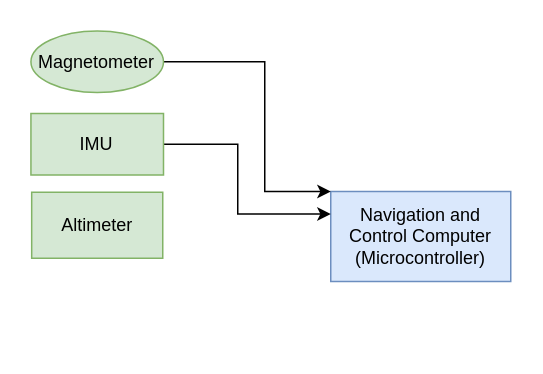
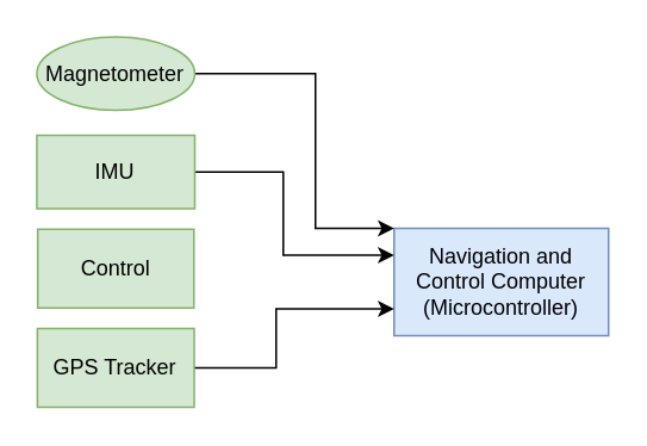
- <mxCell id="5" value="Altimeter" style="rounded=0;whiteSpace=wrap;html=1;fillColor=#d5e8d4;strokeColor=#82b366;" parent="1" vertex="1"><mxGeometry x="20.62" y="127.5" width="87.38" height="44" as="geometry" /></mxCell>
+ <mxCell id="5" value="Control" style="rounded=0;whiteSpace=wrap;html=1;fillColor=#d5e8d4;strokeColor=#82b366;" parent="1" vertex="1"><mxGeometry x="20.62" y="127.5" width="87.38" height="44" as="geometry" /></mxCell>
+ <mxCell id="6" style="edgeStyle=orthogonalEdgeStyle;rounded=0;orthogonalLoop=1;jettySize=auto;html=1;exitX=1;exitY=0.5;exitDx=0;exitDy=0;entryX=0;entryY=0.75;entryDx=0;entryDy=0;" parent="1" source="7" target="2" edge="1"><mxGeometry relative="1" as="geometry"><Array as="points"><mxPoint x="154" y="205" /><mxPoint x="154" y="172" /></Array></mxGeometry></mxCell>
+ <mxCell id="7" value="GPS Tracker" style="rounded=0;whiteSpace=wrap;html=1;fillColor=#d5e8d4;strokeColor=#82b366;" parent="1" vertex="1"><mxGeometry x="20.435" y="183" width="87.75" height="44" as="geometry" /></mxCell>
